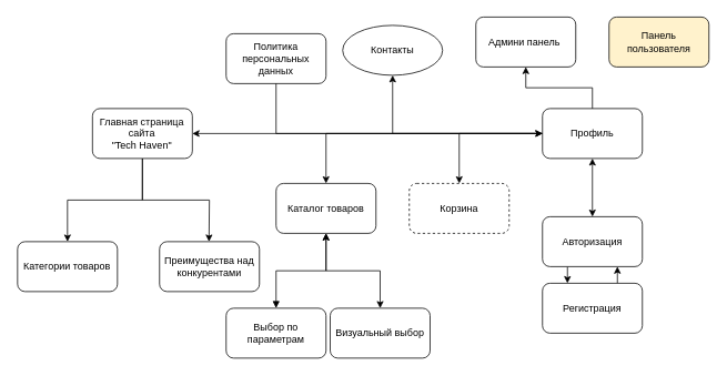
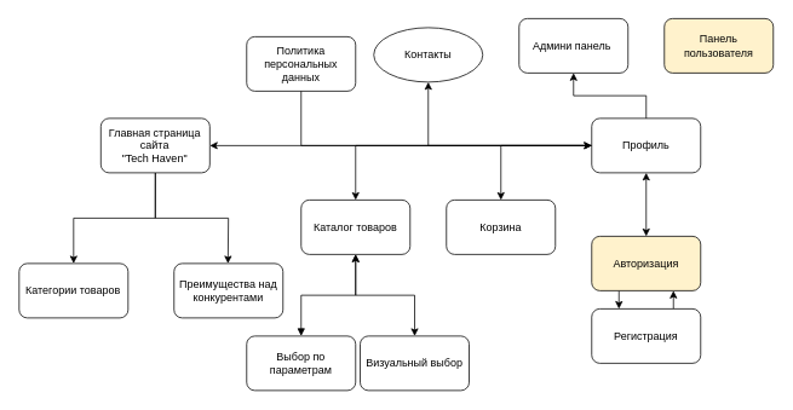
- <mxCell id="20" value="Корзина" style="rounded=1;whiteSpace=wrap;html=1;dashed=1;" vertex="1" parent="1"><mxGeometry x="491" y="220" width="120" height="60" as="geometry" /></mxCell>
+ <mxCell id="20" value="Корзина" style="rounded=1;whiteSpace=wrap;html=1;" vertex="1" parent="1"><mxGeometry x="491" y="220" width="120" height="60" as="geometry" /></mxCell>
- <mxCell id="18" value="Авторизация" style="rounded=1;whiteSpace=wrap;html=1;" vertex="1" parent="1"><mxGeometry x="651" y="260" width="120" height="60" as="geometry" /></mxCell>
+ <mxCell id="18" value="Авторизация" style="rounded=1;whiteSpace=wrap;html=1;fillColor=#fff2cc;" vertex="1" parent="1"><mxGeometry x="651" y="260" width="120" height="60" as="geometry" /></mxCell>
